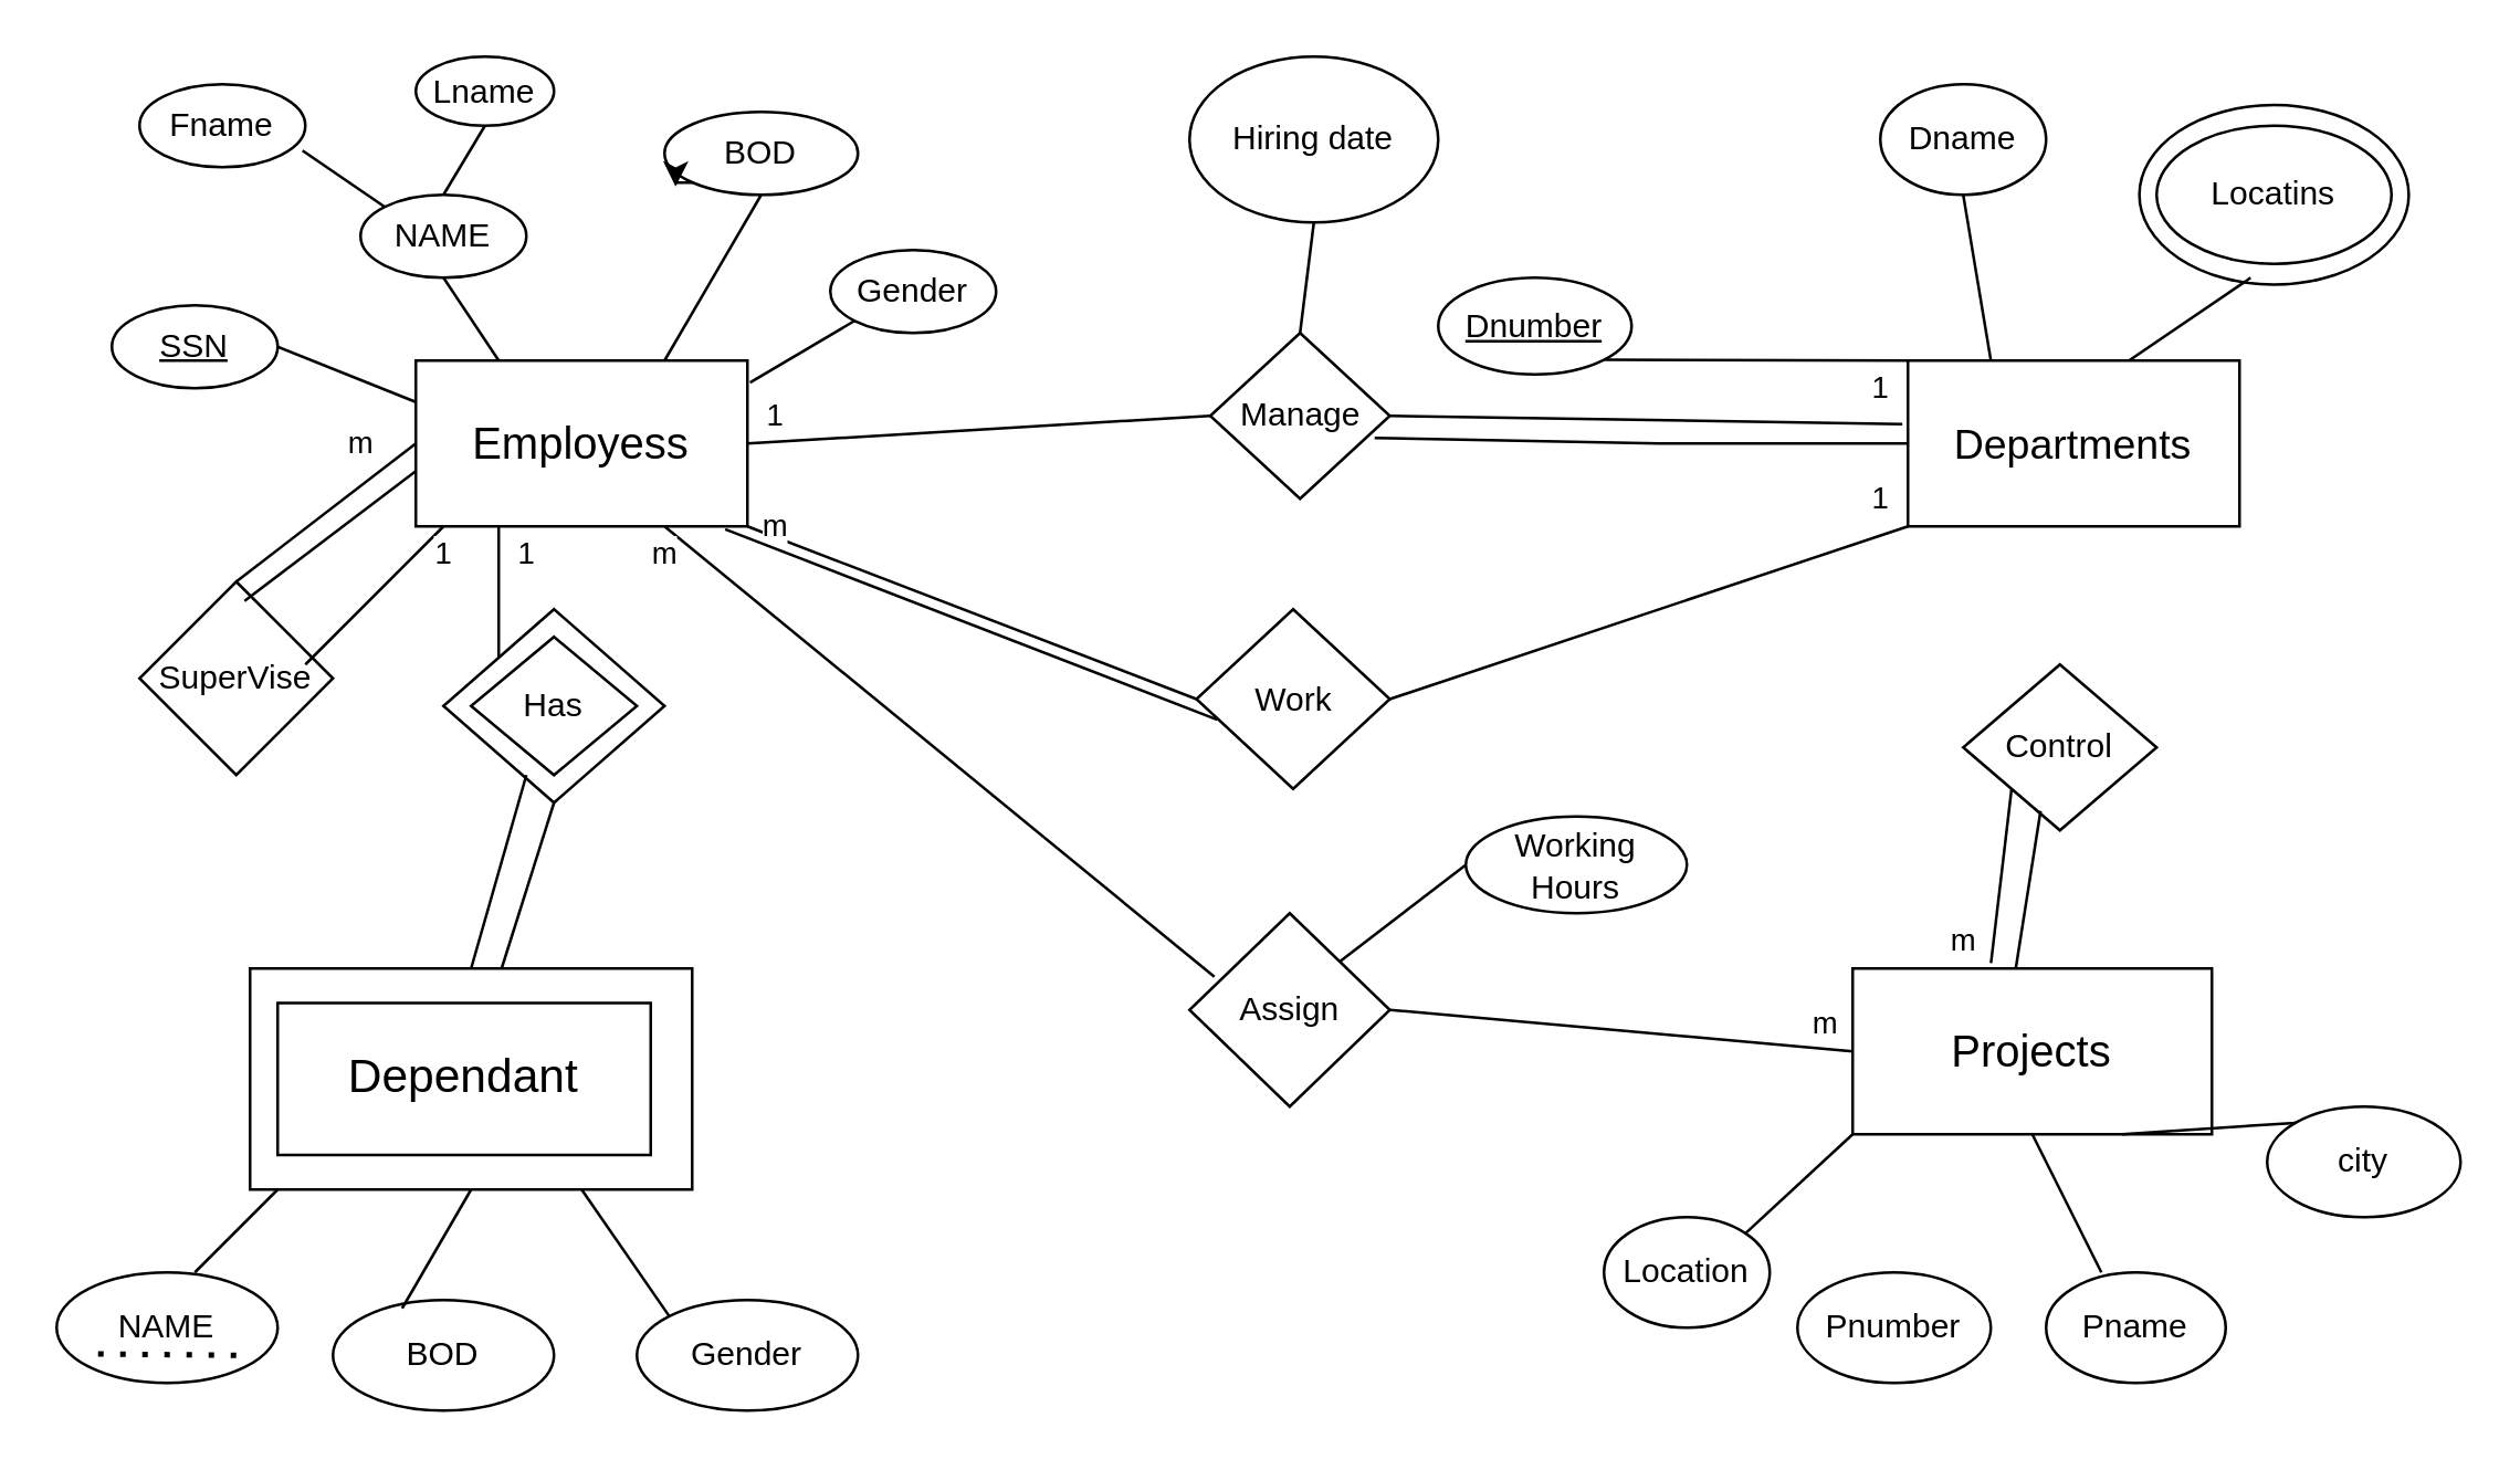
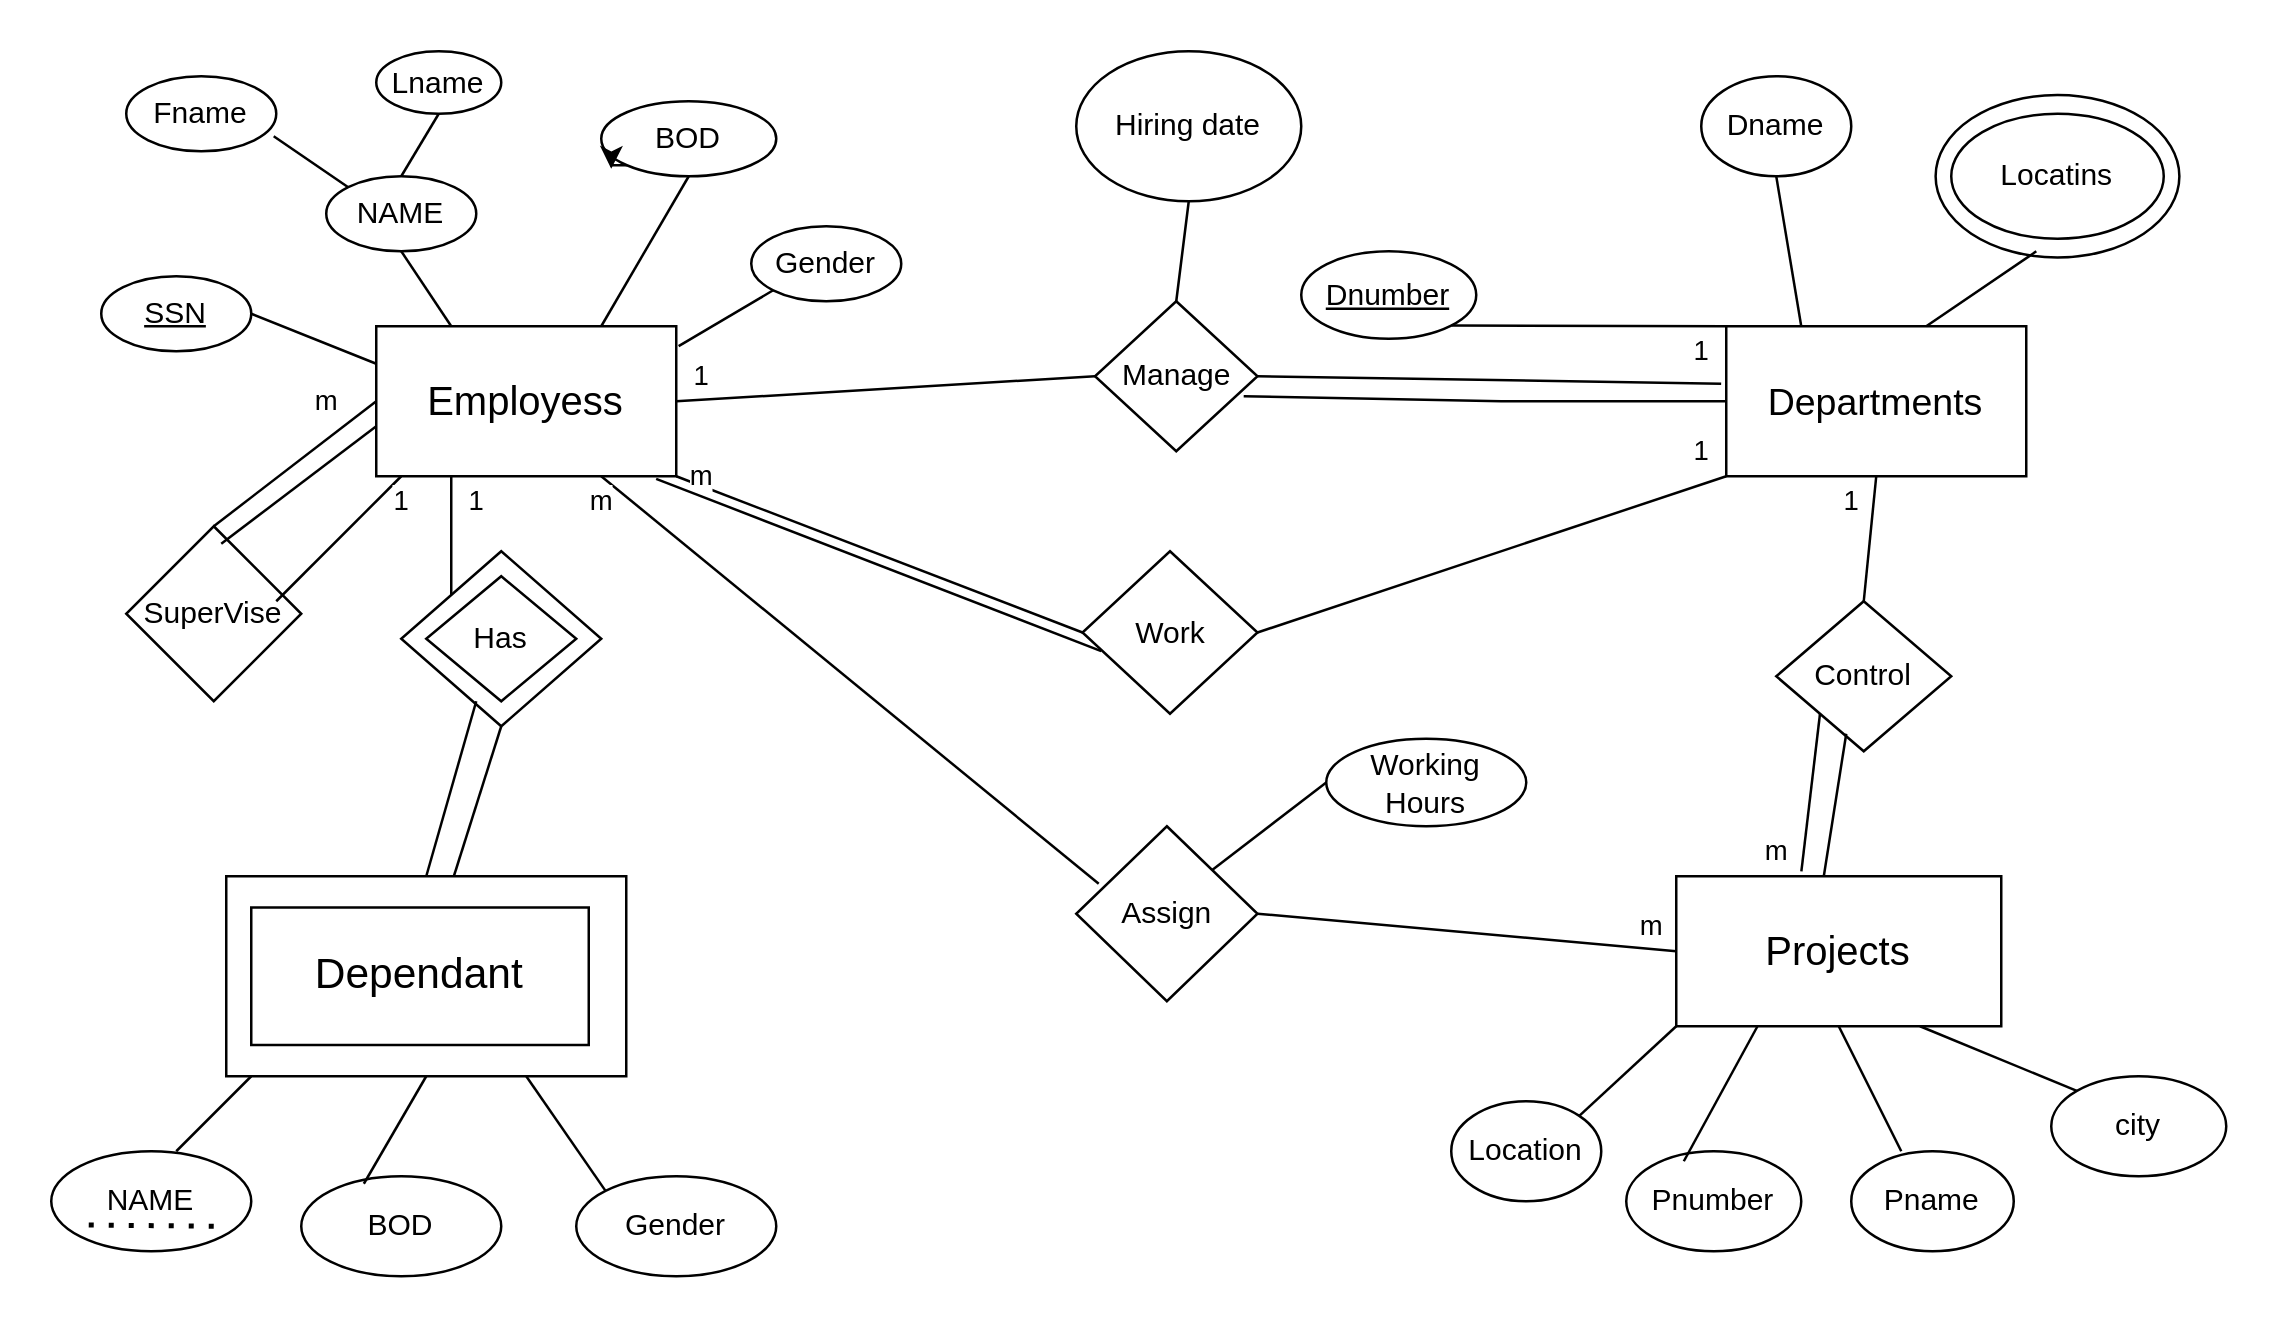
+ <mxCell id="65" value="1" style="endArrow=none;html=1;rounded=0;exitX=0.5;exitY=0;exitDx=0;exitDy=0;entryX=0.5;entryY=1;entryDx=0;entryDy=0;" edge="1" parent="1" source="64" target="17"><mxGeometry x="0.564" y="9" width="50" height="50" relative="1" as="geometry"><mxPoint x="710" y="240" as="sourcePoint" /><mxPoint x="760" y="190" as="targetPoint" /><mxPoint as="offset" /></mxGeometry></mxCell>
- <mxCell id="40" value="city" style="ellipse;whiteSpace=wrap;html=1;" vertex="1" parent="1"><mxGeometry x="820" y="400" width="70" height="40" as="geometry" /></mxCell>
+ <mxCell id="40" value="city" style="ellipse;whiteSpace=wrap;html=1;" vertex="1" parent="1"><mxGeometry x="820" y="430" width="70" height="40" as="geometry" /></mxCell>
+ <mxCell id="41" value="" style="endArrow=none;html=1;rounded=0;exitX=0.329;exitY=0.1;exitDx=0;exitDy=0;exitPerimeter=0;entryX=0.25;entryY=1;entryDx=0;entryDy=0;" edge="1" parent="1" source="38" target="36"><mxGeometry width="50" height="50" relative="1" as="geometry"><mxPoint x="670" y="460" as="sourcePoint" /><mxPoint x="720" y="410" as="targetPoint" /></mxGeometry></mxCell>
